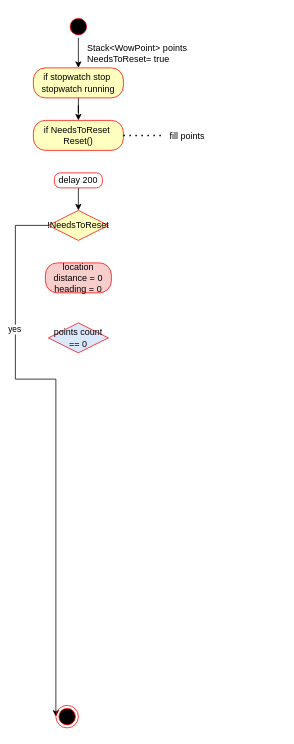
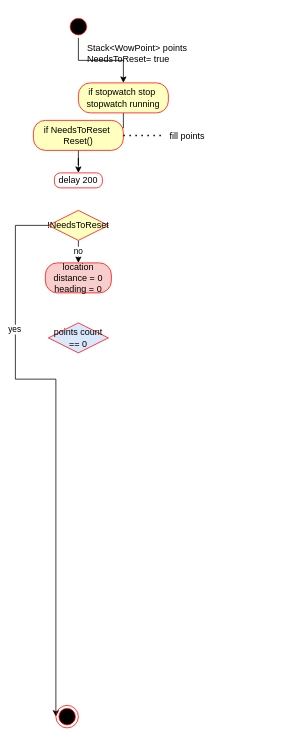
- <mxCell id="5" value="if stopwatch stop&amp;nbsp;&lt;br&gt;stopwatch running" style="rounded=1;whiteSpace=wrap;html=1;arcSize=40;fontColor=#000000;fillColor=#ffffc0;strokeColor=#ff0000;" vertex="1" parent="1"><mxGeometry x="44" y="90" width="120" height="40" as="geometry" /></mxCell>
+ <mxCell id="5" value="if stopwatch stop&amp;nbsp;&lt;br&gt;stopwatch running" style="rounded=1;whiteSpace=wrap;html=1;arcSize=40;fontColor=#000000;fillColor=#ffffc0;strokeColor=#ff0000;" vertex="1" parent="1"><mxGeometry x="104" y="110" width="120" height="40" as="geometry" /></mxCell>
+ <mxCell id="6" style="edgeStyle=orthogonalEdgeStyle;rounded=0;orthogonalLoop=1;jettySize=auto;html=1;entryX=0.5;entryY=0;entryDx=0;entryDy=0;" edge="1" parent="1" source="7" target="10"><mxGeometry relative="1" as="geometry" /></mxCell>
- <mxCell id="9" style="edgeStyle=orthogonalEdgeStyle;rounded=0;orthogonalLoop=1;jettySize=auto;html=1;exitX=0.5;exitY=1;exitDx=0;exitDy=0;entryX=0.5;entryY=0;entryDx=0;entryDy=0;" edge="1" parent="1" source="10" target="17"><mxGeometry relative="1" as="geometry" /></mxCell>
+ <mxCell id="16" value="no" style="edgeStyle=orthogonalEdgeStyle;rounded=0;orthogonalLoop=1;jettySize=auto;html=1;entryX=0.5;entryY=0;entryDx=0;entryDy=0;" edge="1" parent="1" source="17" target="19"><mxGeometry relative="1" as="geometry" /></mxCell>
